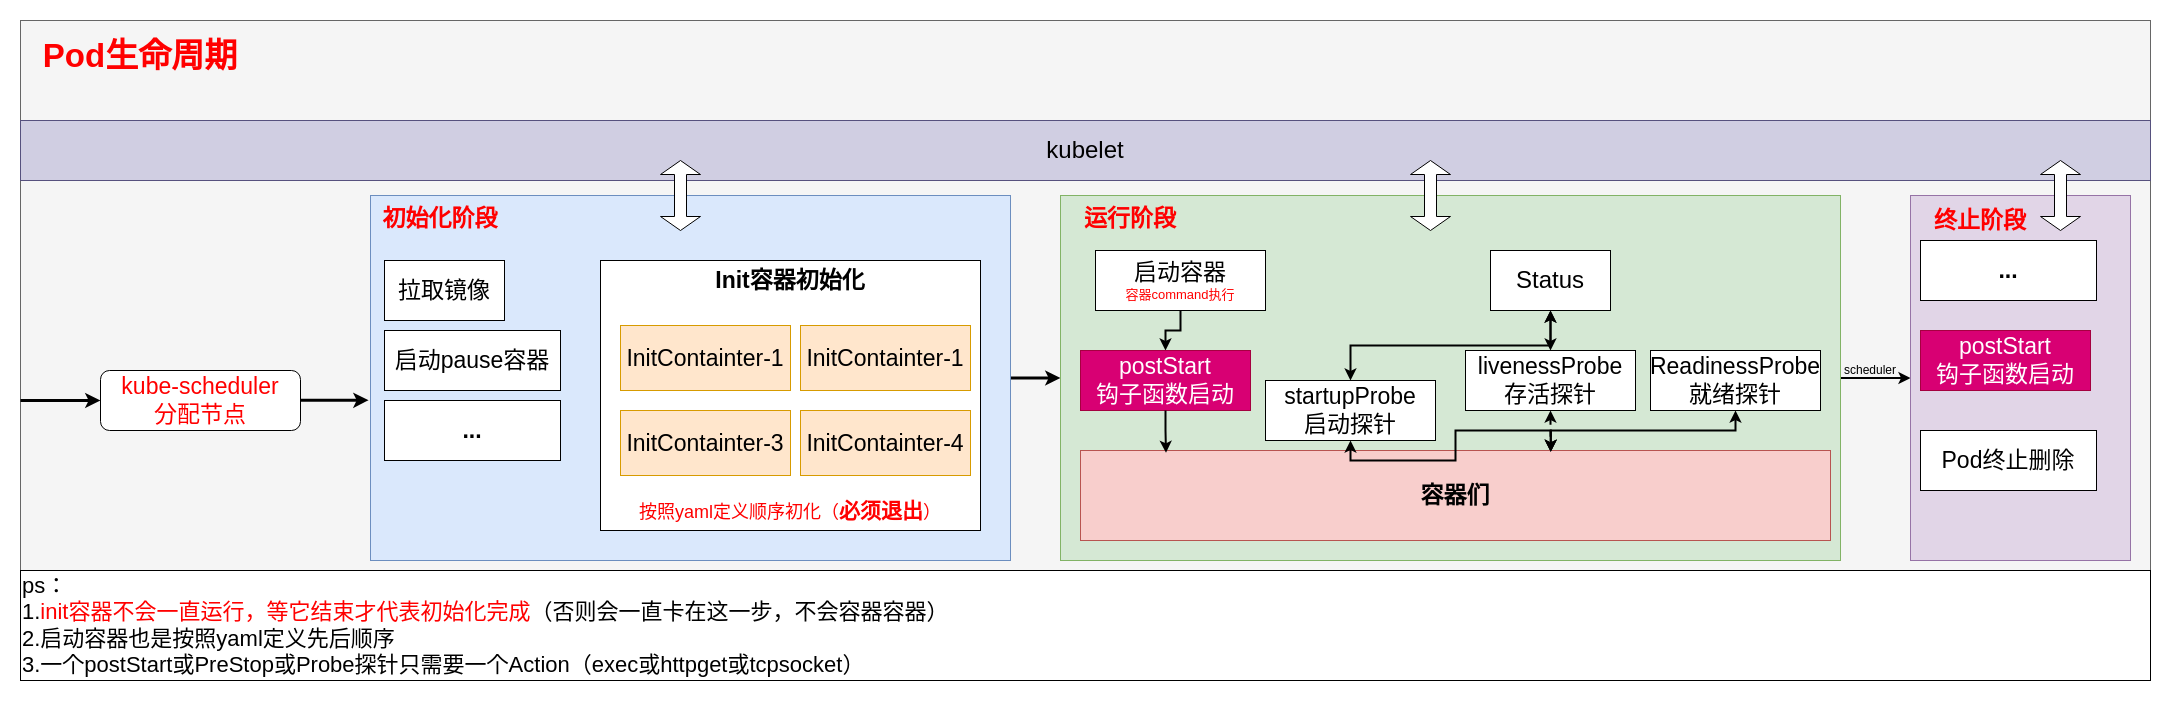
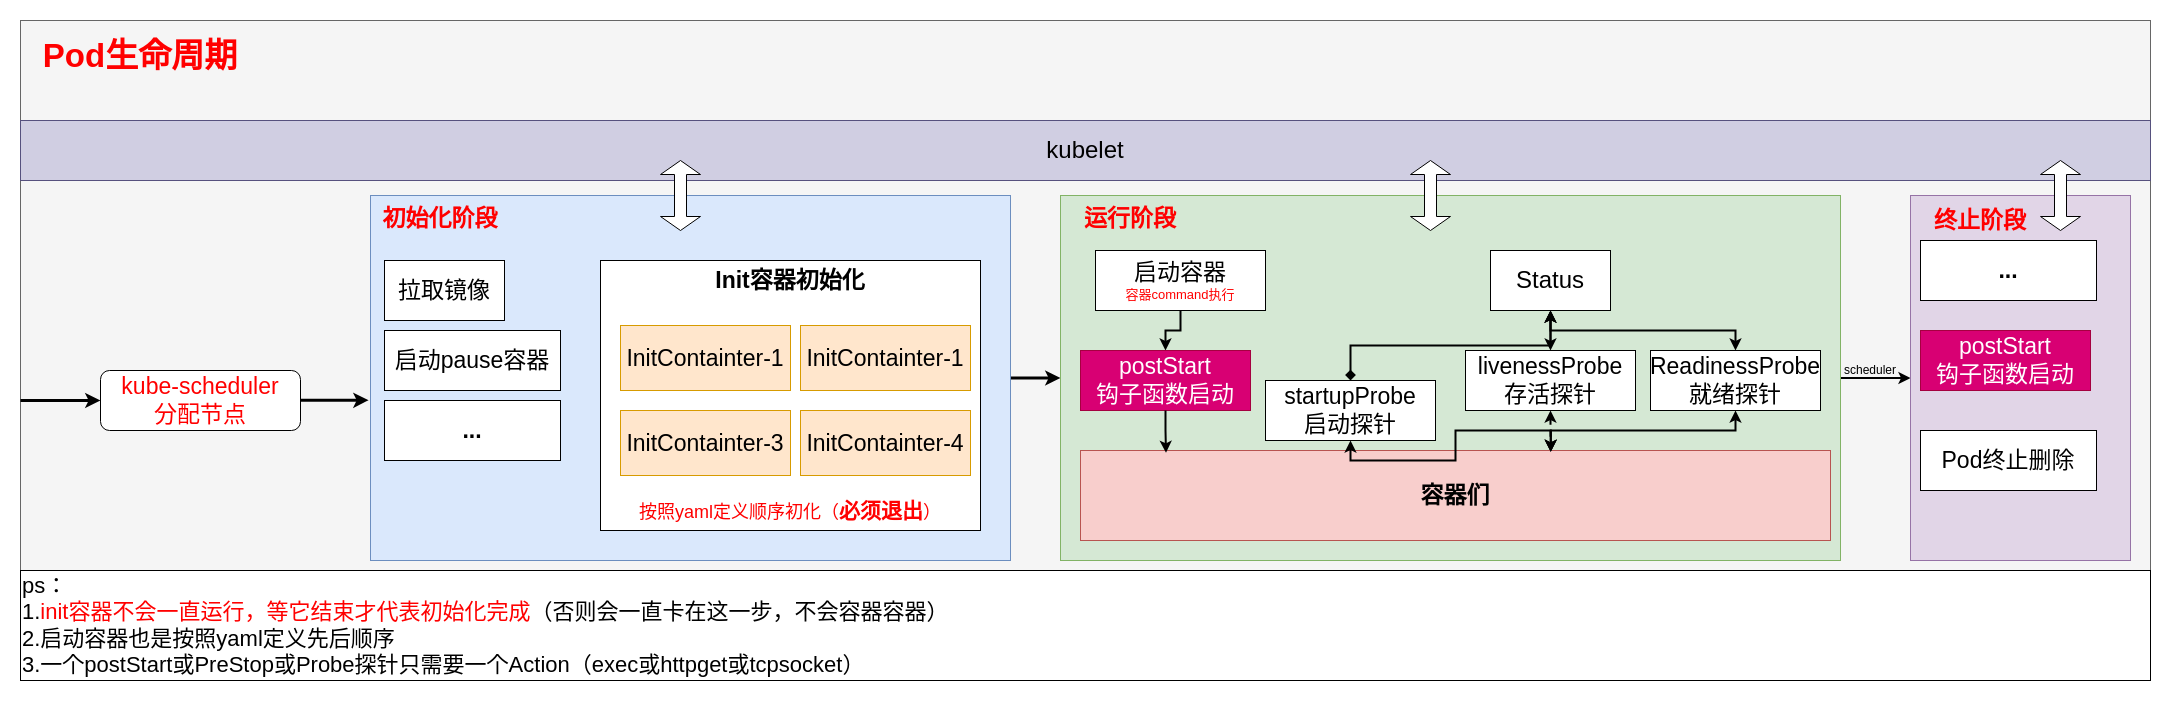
+ <mxCell id="32" style="edgeStyle=orthogonalEdgeStyle;rounded=0;orthogonalLoop=1;jettySize=auto;html=1;exitX=0.5;exitY=1;exitDx=0;exitDy=0;strokeWidth=2;startArrow=classic;startFill=1;" parent="1" source="33" target="29" edge="1"><mxGeometry relative="1" as="geometry" /></mxCell>
- <mxCell id="30" style="edgeStyle=orthogonalEdgeStyle;rounded=0;orthogonalLoop=1;jettySize=auto;html=1;exitX=0.5;exitY=1;exitDx=0;exitDy=0;strokeWidth=2;startArrow=classic;startFill=1;" parent="1" source="33" target="27" edge="1"><mxGeometry relative="1" as="geometry" /></mxCell>
+ <mxCell id="30" style="edgeStyle=orthogonalEdgeStyle;rounded=0;orthogonalLoop=1;jettySize=auto;html=1;exitX=0.5;exitY=1;exitDx=0;exitDy=0;strokeWidth=2;startArrow=classic;startFill=1;endArrow=diamond;" parent="1" source="33" target="27" edge="1"><mxGeometry relative="1" as="geometry" /></mxCell>
